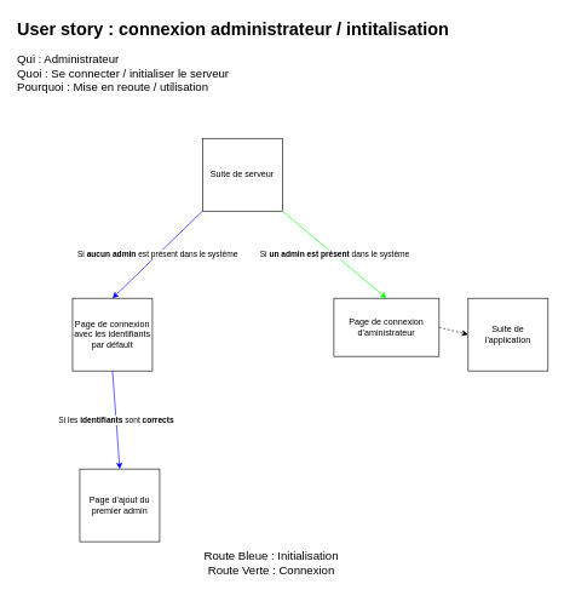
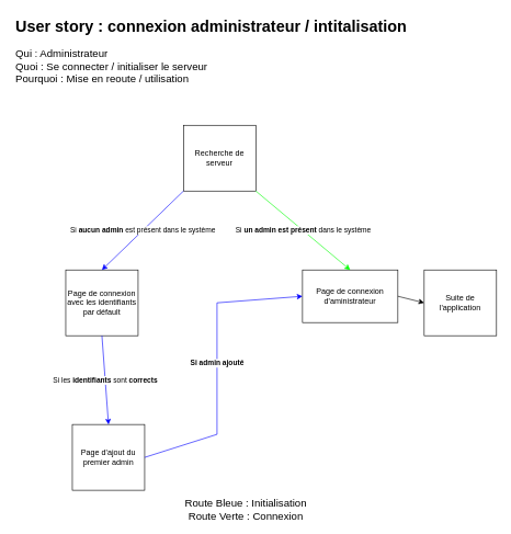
- <mxCell id="2" value="Suite de serveur" style="rounded=0;whiteSpace=wrap;html=1;" vertex="1" parent="1"><mxGeometry x="278" y="190" width="110" height="100" as="geometry" /></mxCell>
+ <mxCell id="2" value="Recherche de serveur" style="rounded=0;whiteSpace=wrap;html=1;" vertex="1" parent="1"><mxGeometry x="278" y="190" width="110" height="100" as="geometry" /></mxCell>
- <mxCell id="6" value="" style="endArrow=classic;html=1;rounded=0;exitX=1;exitY=0.5;exitDx=0;exitDy=0;entryX=0;entryY=0.5;entryDx=0;entryDy=0;dashed=1;" edge="1" parent="1" source="3" target="7"><mxGeometry width="50" height="50" relative="1" as="geometry"><mxPoint x="529" y="600" as="sourcePoint" /><mxPoint x="629" y="460" as="targetPoint" /></mxGeometry></mxCell>
+ <mxCell id="6" value="" style="endArrow=classic;html=1;rounded=0;exitX=1;exitY=0.5;exitDx=0;exitDy=0;entryX=0;entryY=0.5;entryDx=0;entryDy=0;" edge="1" parent="1" source="3" target="7"><mxGeometry width="50" height="50" relative="1" as="geometry"><mxPoint x="529" y="600" as="sourcePoint" /><mxPoint x="629" y="460" as="targetPoint" /></mxGeometry></mxCell>
+ <mxCell id="11" value="&lt;b&gt;Si admin ajouté&lt;/b&gt;" style="endArrow=classic;html=1;rounded=0;entryX=0;entryY=0.5;entryDx=0;entryDy=0;exitX=1;exitY=0.5;exitDx=0;exitDy=0;strokeColor=#0000FF;" edge="1" parent="1" source="9" target="3"><mxGeometry width="50" height="50" relative="1" as="geometry"><mxPoint x="259" y="670" as="sourcePoint" /><mxPoint x="309" y="620" as="targetPoint" /><Array as="points"><mxPoint x="329" y="660" /><mxPoint x="329" y="460" /></Array></mxGeometry></mxCell>
